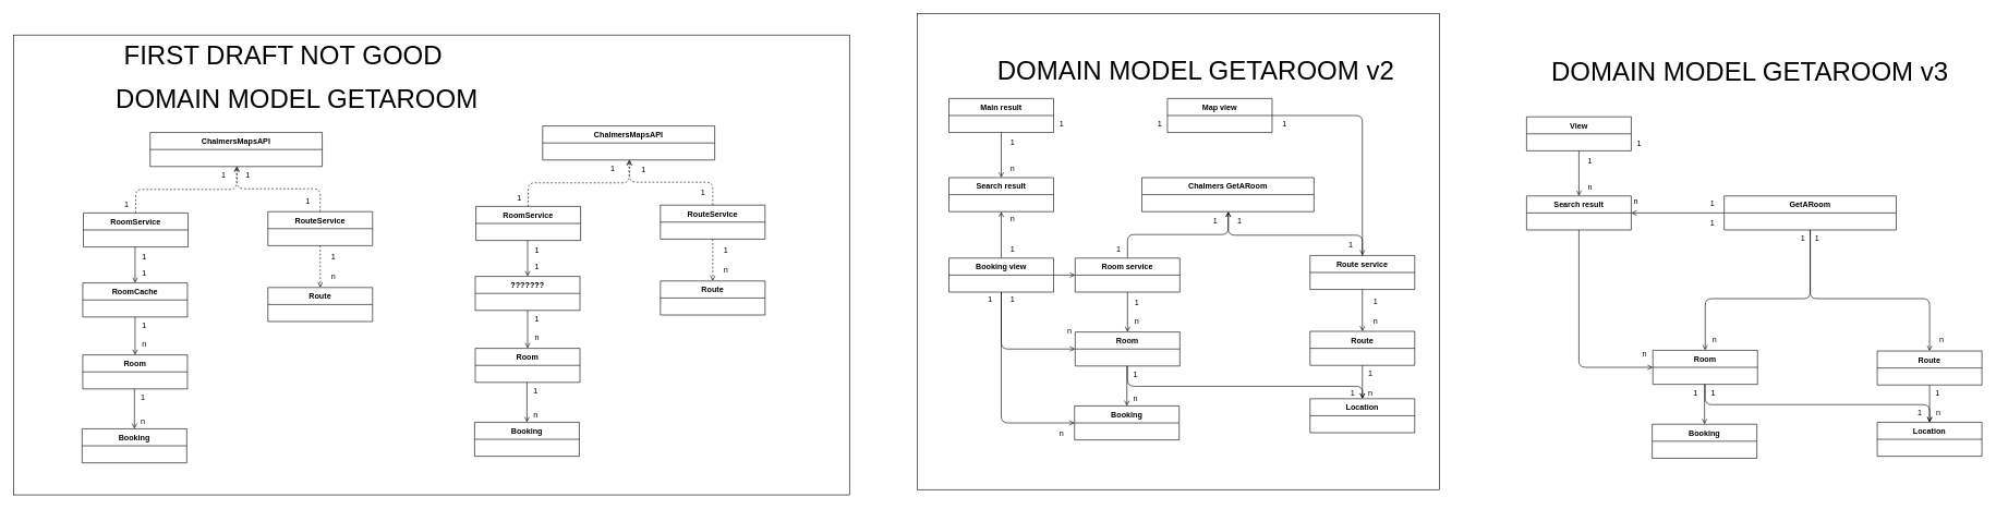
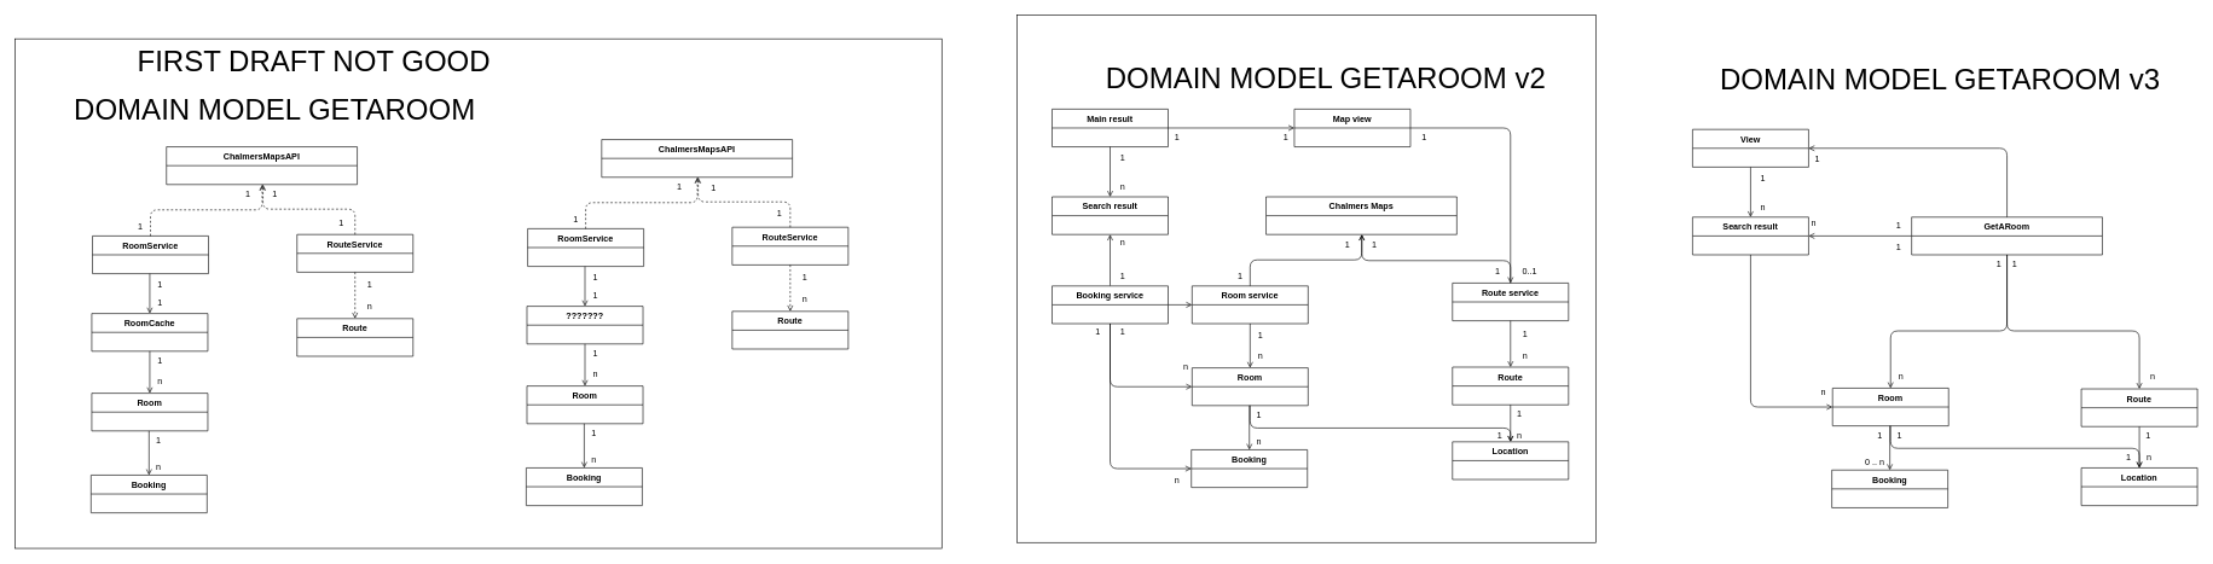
- <mxCell id="25" value="&lt;font&gt;&lt;font style=&quot;font-size: 40px&quot;&gt;DOMAIN MODEL GETAROOM&lt;/font&gt;&lt;br&gt;&lt;/font&gt;" style="text;html=1;align=center;verticalAlign=middle;resizable=0;points=[];autosize=1;strokeColor=none;fillColor=none;fontSize=30;" parent="1" vertex="1"><mxGeometry x="171.5" y="128" width="563" height="44" as="geometry" /></mxCell>
+ <mxCell id="25" value="&lt;font&gt;&lt;font style=&quot;font-size: 40px&quot;&gt;DOMAIN MODEL GETAROOM&lt;/font&gt;&lt;br&gt;&lt;/font&gt;" style="text;html=1;align=center;verticalAlign=middle;resizable=0;points=[];autosize=1;strokeColor=none;fillColor=none;fontSize=30;" parent="1" vertex="1"><mxGeometry x="96.5" y="128" width="563" height="44" as="geometry" /></mxCell>
+ <mxCell id="125" style="edgeStyle=orthogonalEdgeStyle;jumpStyle=arc;html=1;endArrow=open;endFill=0;fontStyle=2" parent="1" source="117" target="107" edge="1"><mxGeometry relative="1" as="geometry"><Array as="points" /><mxPoint x="1540.027" y="281" as="targetPoint" /><mxPoint x="1540.027" y="212" as="sourcePoint" /></mxGeometry></mxCell>
+ <mxCell id="168" style="edgeStyle=orthogonalEdgeStyle;jumpStyle=arc;html=1;endArrow=open;endFill=0;fontStyle=2" parent="1" source="133" target="161" edge="1"><mxGeometry relative="1" as="geometry"><Array as="points"><mxPoint x="2767" y="204" /></Array><mxPoint x="2667" y="204" as="targetPoint" /><mxPoint x="2423.027" y="240" as="sourcePoint" /></mxGeometry></mxCell>
- <mxCell id="69" value="Chalmers GetARoom" style="swimlane;fontStyle=1;align=center;verticalAlign=top;childLayout=stackLayout;horizontal=1;startSize=26;horizontalStack=0;resizeParent=1;resizeParentMax=0;resizeLast=0;collapsible=1;marginBottom=0;" parent="1" vertex="1"><mxGeometry x="1745" y="271" width="263" height="52" as="geometry" /></mxCell>
+ <mxCell id="69" value="Chalmers Maps" style="swimlane;fontStyle=1;align=center;verticalAlign=top;childLayout=stackLayout;horizontal=1;startSize=26;horizontalStack=0;resizeParent=1;resizeParentMax=0;resizeLast=0;collapsible=1;marginBottom=0;" parent="1" vertex="1"><mxGeometry x="1745" y="271" width="263" height="52" as="geometry" /></mxCell>
+ <mxCell id="116" value="0..1" style="text;html=1;align=center;verticalAlign=middle;resizable=0;points=[];autosize=1;strokeColor=none;fillColor=none;" parent="1" vertex="1"><mxGeometry x="2093" y="365" width="30" height="18" as="geometry" /></mxCell>
- <mxCell id="110" value="Booking view" style="swimlane;fontStyle=1;align=center;verticalAlign=top;childLayout=stackLayout;horizontal=1;startSize=26;horizontalStack=0;resizeParent=1;resizeParentMax=0;resizeLast=0;collapsible=1;marginBottom=0;" parent="1" vertex="1"><mxGeometry x="1450" y="394" width="160" height="52" as="geometry" /></mxCell>
+ <mxCell id="110" value="Booking service" style="swimlane;fontStyle=1;align=center;verticalAlign=top;childLayout=stackLayout;horizontal=1;startSize=26;horizontalStack=0;resizeParent=1;resizeParentMax=0;resizeLast=0;collapsible=1;marginBottom=0;" parent="1" vertex="1"><mxGeometry x="1450" y="394" width="160" height="52" as="geometry" /></mxCell>
+ <mxCell id="148" value="0 .. n" style="text;html=1;align=center;verticalAlign=middle;resizable=0;points=[];autosize=1;strokeColor=none;fillColor=none;" parent="1" vertex="1"><mxGeometry x="2565" y="628" width="37" height="18" as="geometry" /></mxCell>
